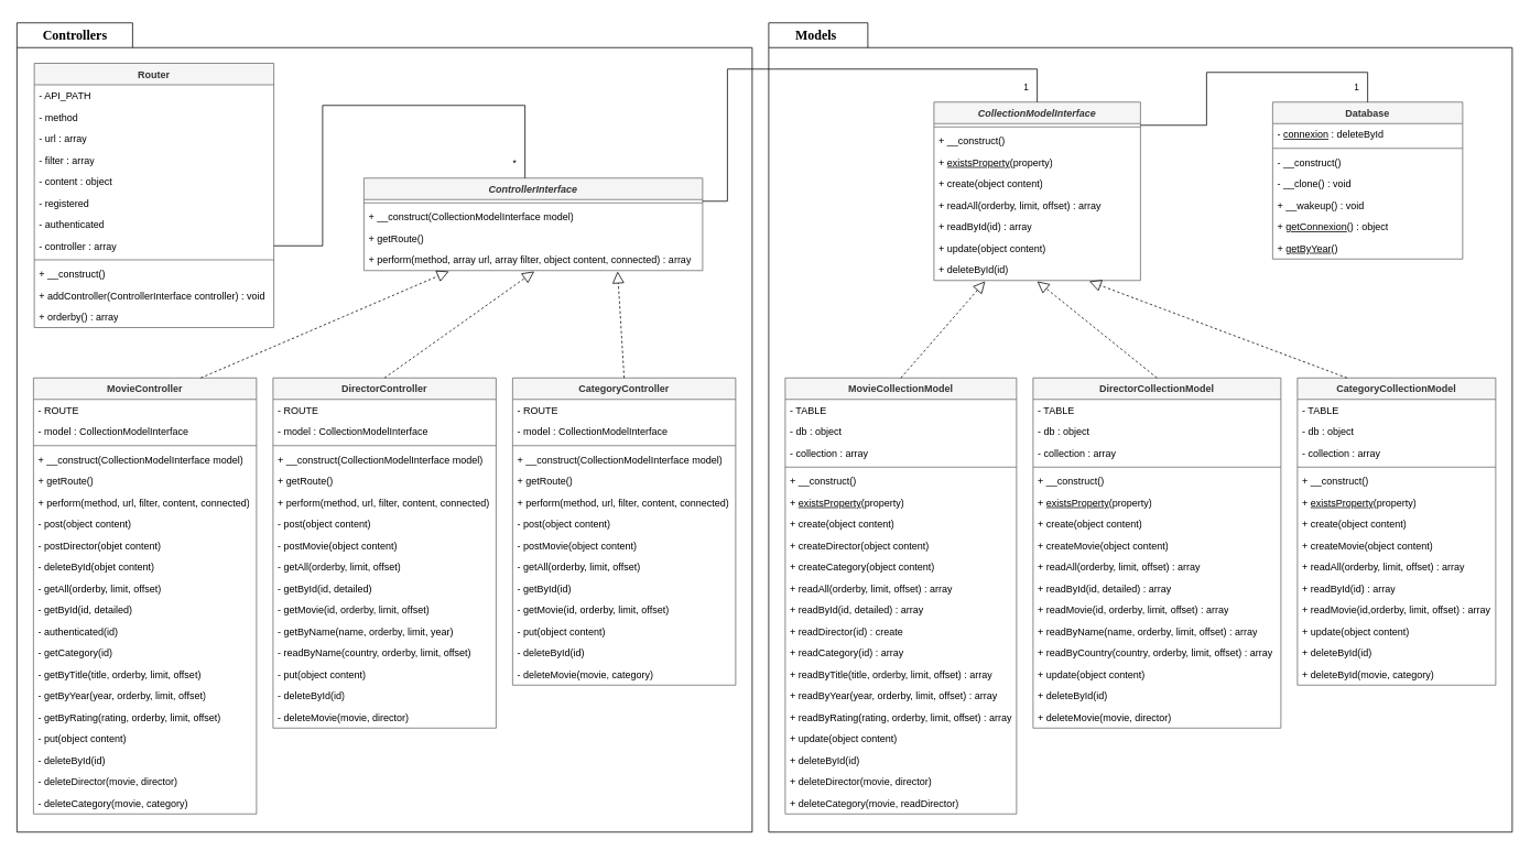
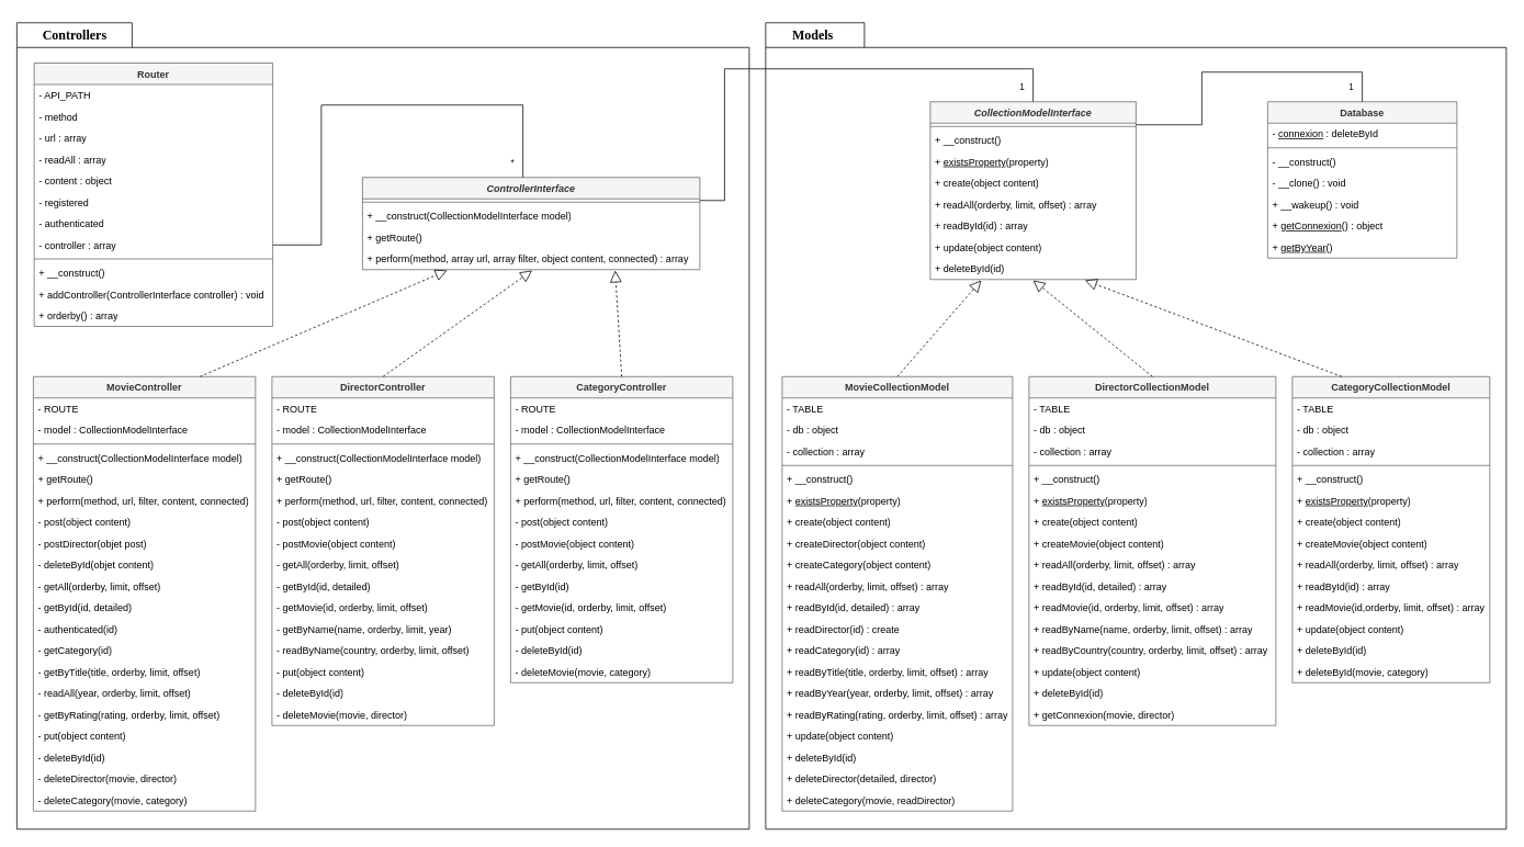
- <mxCell id="7" value="- filter : array" style="text;strokeColor=none;fillColor=none;align=left;verticalAlign=top;spacingLeft=4;spacingRight=4;overflow=hidden;rotatable=0;points=[[0,0.5],[1,0.5]];portConstraint=eastwest;whiteSpace=wrap;html=1;" parent="3" vertex="1"><mxGeometry y="104" width="290" height="26" as="geometry" /></mxCell>
+ <mxCell id="7" value="- readAll : array" style="text;strokeColor=none;fillColor=none;align=left;verticalAlign=top;spacingLeft=4;spacingRight=4;overflow=hidden;rotatable=0;points=[[0,0.5],[1,0.5]];portConstraint=eastwest;whiteSpace=wrap;html=1;" parent="3" vertex="1"><mxGeometry y="104" width="290" height="26" as="geometry" /></mxCell>
- <mxCell id="47" value="- postDirector(objet content)" style="text;strokeColor=none;fillColor=none;align=left;verticalAlign=top;spacingLeft=4;spacingRight=4;overflow=hidden;rotatable=0;points=[[0,0.5],[1,0.5]];portConstraint=eastwest;whiteSpace=wrap;html=1;" parent="39" vertex="1"><mxGeometry y="190" width="270" height="26" as="geometry" /></mxCell>
+ <mxCell id="47" value="- postDirector(objet post)" style="text;strokeColor=none;fillColor=none;align=left;verticalAlign=top;spacingLeft=4;spacingRight=4;overflow=hidden;rotatable=0;points=[[0,0.5],[1,0.5]];portConstraint=eastwest;whiteSpace=wrap;html=1;" parent="39" vertex="1"><mxGeometry y="190" width="270" height="26" as="geometry" /></mxCell>
- <mxCell id="54" value="- getByYear(year, orderby, limit, offset)" style="text;strokeColor=none;fillColor=none;align=left;verticalAlign=top;spacingLeft=4;spacingRight=4;overflow=hidden;rotatable=0;points=[[0,0.5],[1,0.5]];portConstraint=eastwest;whiteSpace=wrap;html=1;" parent="39" vertex="1"><mxGeometry y="372" width="270" height="26" as="geometry" /></mxCell>
+ <mxCell id="54" value="- readAll(year, orderby, limit, offset)" style="text;strokeColor=none;fillColor=none;align=left;verticalAlign=top;spacingLeft=4;spacingRight=4;overflow=hidden;rotatable=0;points=[[0,0.5],[1,0.5]];portConstraint=eastwest;whiteSpace=wrap;html=1;" parent="39" vertex="1"><mxGeometry y="372" width="270" height="26" as="geometry" /></mxCell>
- <mxCell id="108" value="+ deleteMovie(movie, director)" style="text;strokeColor=none;fillColor=none;align=left;verticalAlign=top;spacingLeft=4;spacingRight=4;overflow=hidden;rotatable=0;points=[[0,0.5],[1,0.5]];portConstraint=eastwest;whiteSpace=wrap;html=1;" parent="92" vertex="1"><mxGeometry y="398" width="300" height="26" as="geometry" /></mxCell>
+ <mxCell id="108" value="+ getConnexion(movie, director)" style="text;strokeColor=none;fillColor=none;align=left;verticalAlign=top;spacingLeft=4;spacingRight=4;overflow=hidden;rotatable=0;points=[[0,0.5],[1,0.5]];portConstraint=eastwest;whiteSpace=wrap;html=1;" parent="92" vertex="1"><mxGeometry y="398" width="300" height="26" as="geometry" /></mxCell>
- <mxCell id="90" value="+ deleteDirector(movie, director)" style="text;strokeColor=none;fillColor=none;align=left;verticalAlign=top;spacingLeft=4;spacingRight=4;overflow=hidden;rotatable=0;points=[[0,0.5],[1,0.5]];portConstraint=eastwest;whiteSpace=wrap;html=1;" parent="71" vertex="1"><mxGeometry y="476" width="280" height="26" as="geometry" /></mxCell>
+ <mxCell id="90" value="+ deleteDirector(detailed, director)" style="text;strokeColor=none;fillColor=none;align=left;verticalAlign=top;spacingLeft=4;spacingRight=4;overflow=hidden;rotatable=0;points=[[0,0.5],[1,0.5]];portConstraint=eastwest;whiteSpace=wrap;html=1;" parent="71" vertex="1"><mxGeometry y="476" width="280" height="26" as="geometry" /></mxCell>
